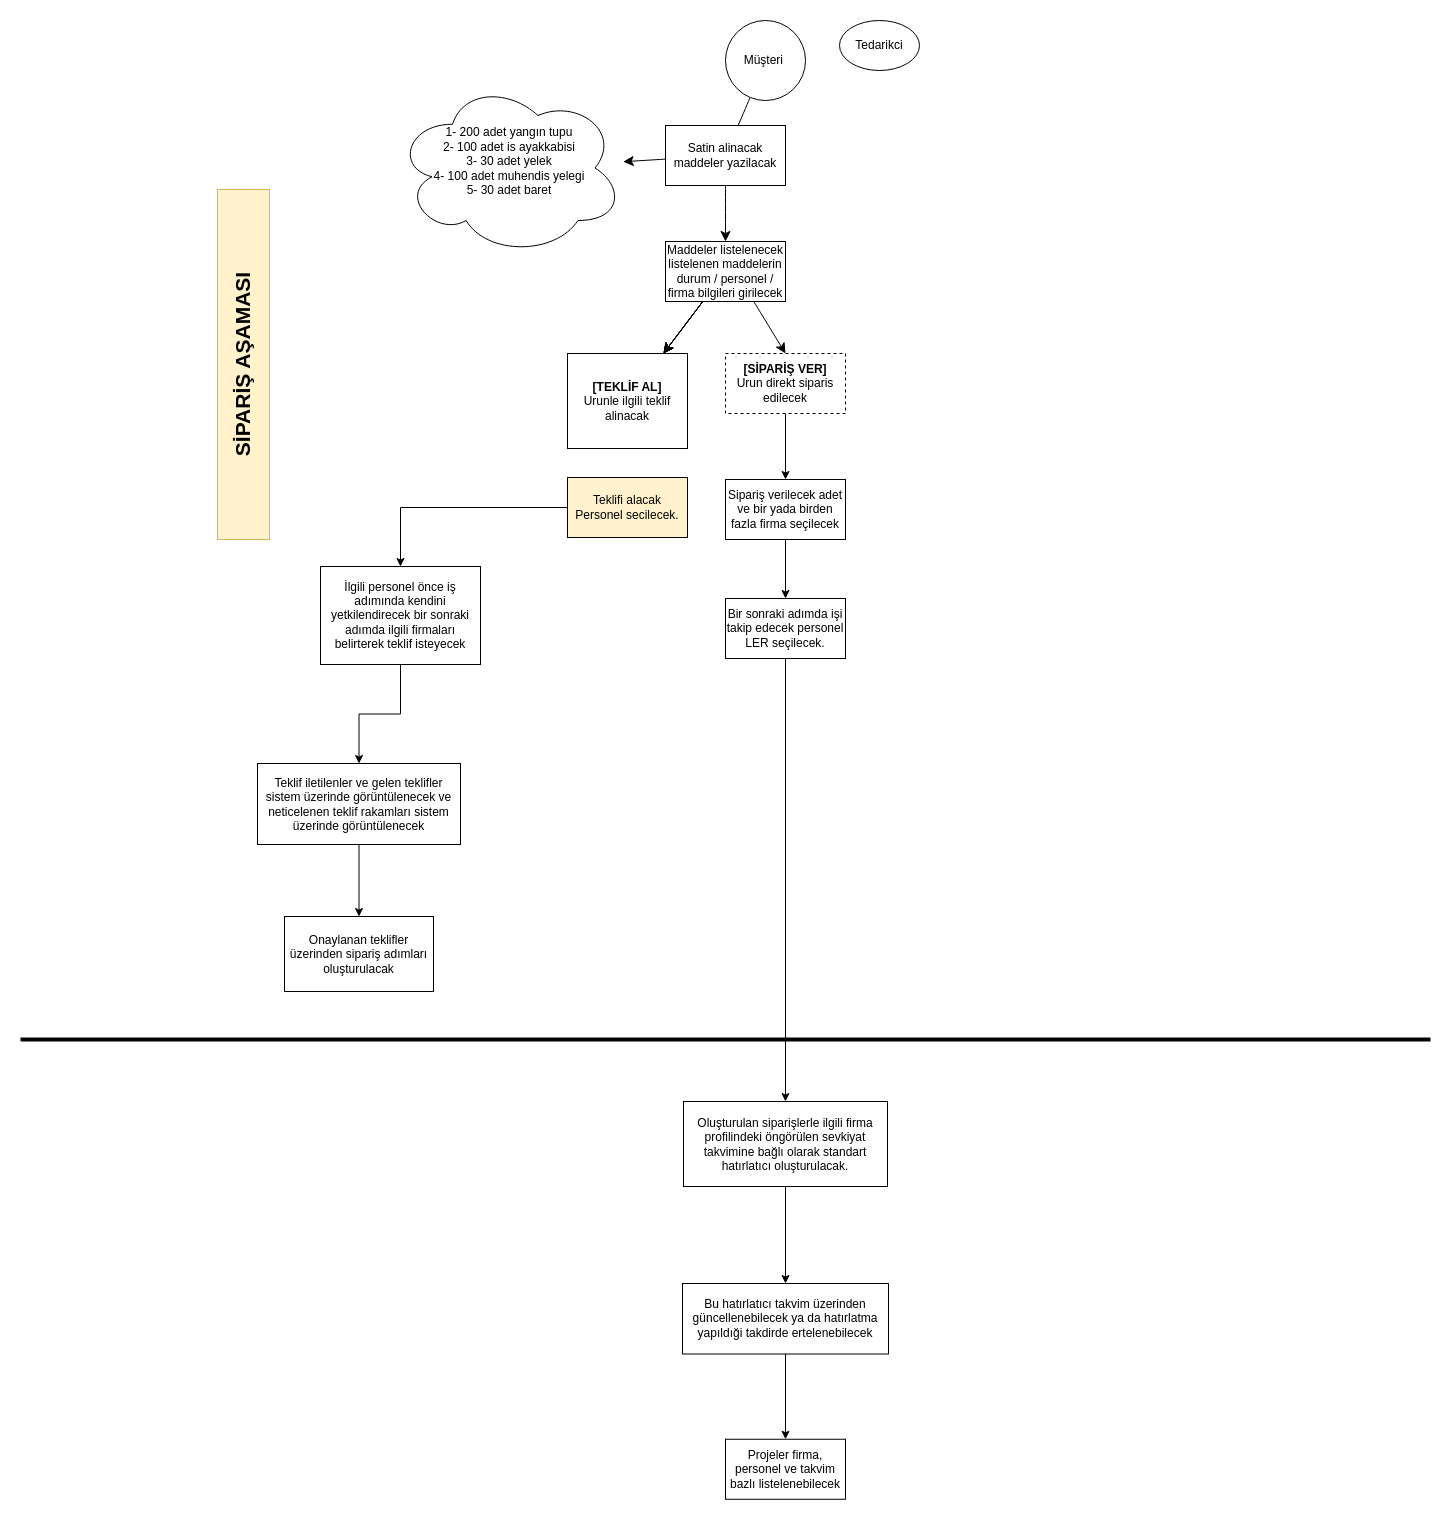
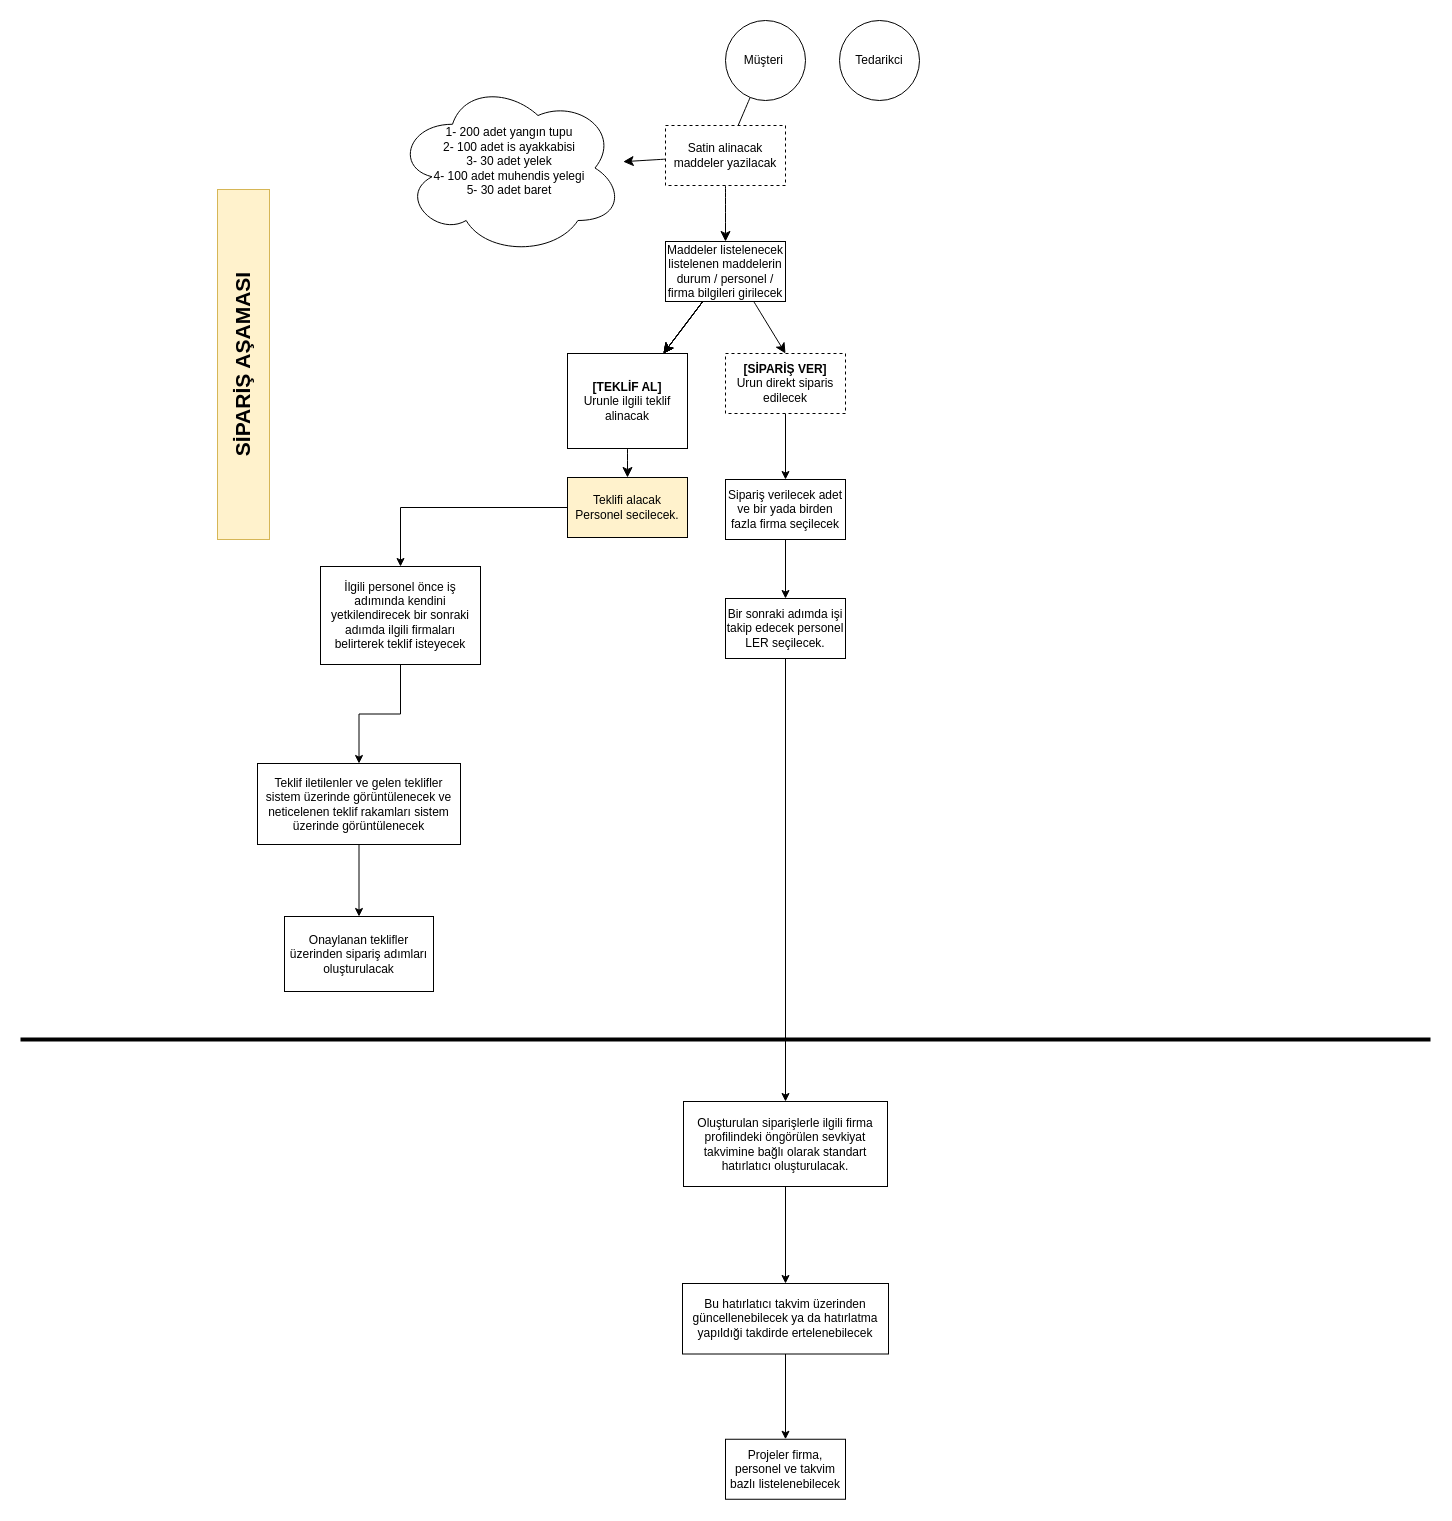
- <mxCell id="4" value="Tedarikci" style="ellipse;whiteSpace=wrap;html=1;" parent="1" vertex="1"><mxGeometry x="839" y="20" width="80" height="50" as="geometry" /></mxCell>
+ <mxCell id="4" value="Tedarikci" style="ellipse;whiteSpace=wrap;html=1;" parent="1" vertex="1"><mxGeometry x="839" y="20" width="80" height="80" as="geometry" /></mxCell>
- <mxCell id="7" value="Satin alinacak maddeler yazilacak" style="whiteSpace=wrap;html=1;" parent="1" vertex="1"><mxGeometry x="665" y="125" width="120" height="60" as="geometry" /></mxCell>
+ <mxCell id="7" value="Satin alinacak maddeler yazilacak" style="whiteSpace=wrap;html=1;dashed=1;" parent="1" vertex="1"><mxGeometry x="665" y="125" width="120" height="60" as="geometry" /></mxCell>
+ <mxCell id="16" value="" style="edgeStyle=none;curved=1;rounded=0;orthogonalLoop=1;jettySize=auto;html=1;fontSize=12;startSize=8;endSize=8;" parent="1" source="17" target="21" edge="1"><mxGeometry relative="1" as="geometry" /></mxCell>
